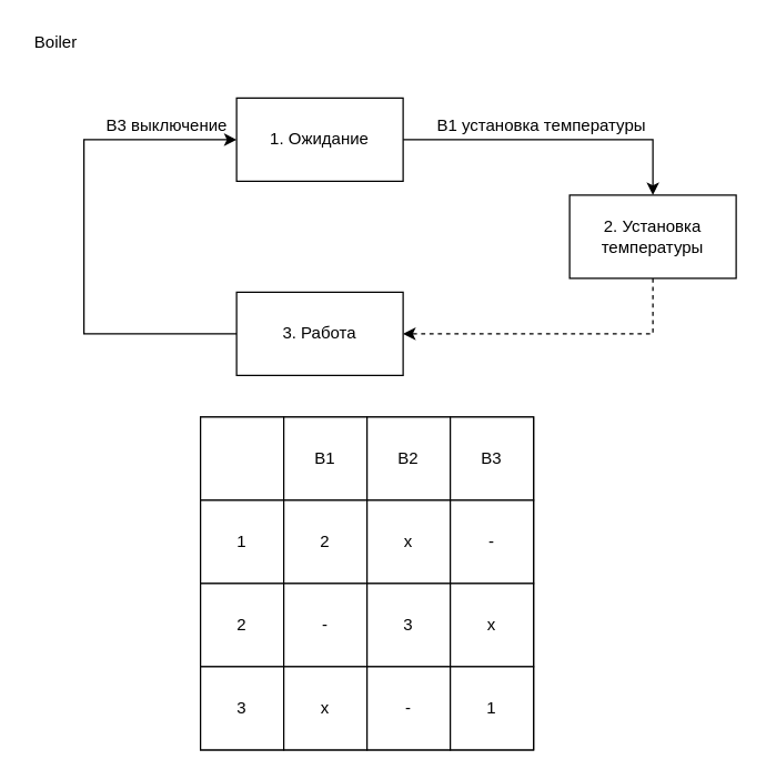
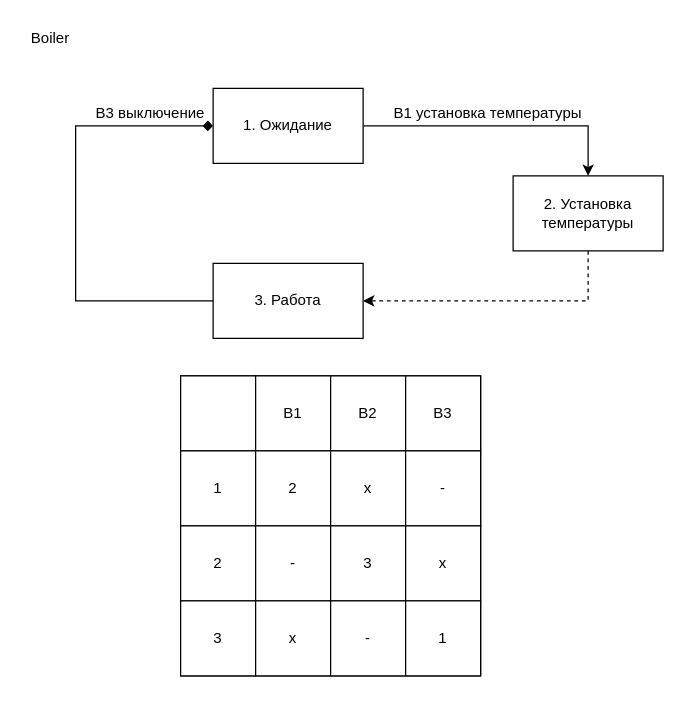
- <mxCell id="7" style="edgeStyle=orthogonalEdgeStyle;rounded=0;orthogonalLoop=1;jettySize=auto;html=1;exitX=0;exitY=0.5;exitDx=0;exitDy=0;entryX=0;entryY=0.5;entryDx=0;entryDy=0;" parent="1" source="8" target="4" edge="1"><mxGeometry relative="1" as="geometry"><Array as="points"><mxPoint x="60" y="240" /><mxPoint x="60" y="100" /></Array></mxGeometry></mxCell>
+ <mxCell id="7" style="edgeStyle=orthogonalEdgeStyle;rounded=0;orthogonalLoop=1;jettySize=auto;html=1;exitX=0;exitY=0.5;exitDx=0;exitDy=0;entryX=0;entryY=0.5;entryDx=0;entryDy=0;endArrow=diamond;" parent="1" source="8" target="4" edge="1"><mxGeometry relative="1" as="geometry"><Array as="points"><mxPoint x="60" y="240" /><mxPoint x="60" y="100" /></Array></mxGeometry></mxCell>
